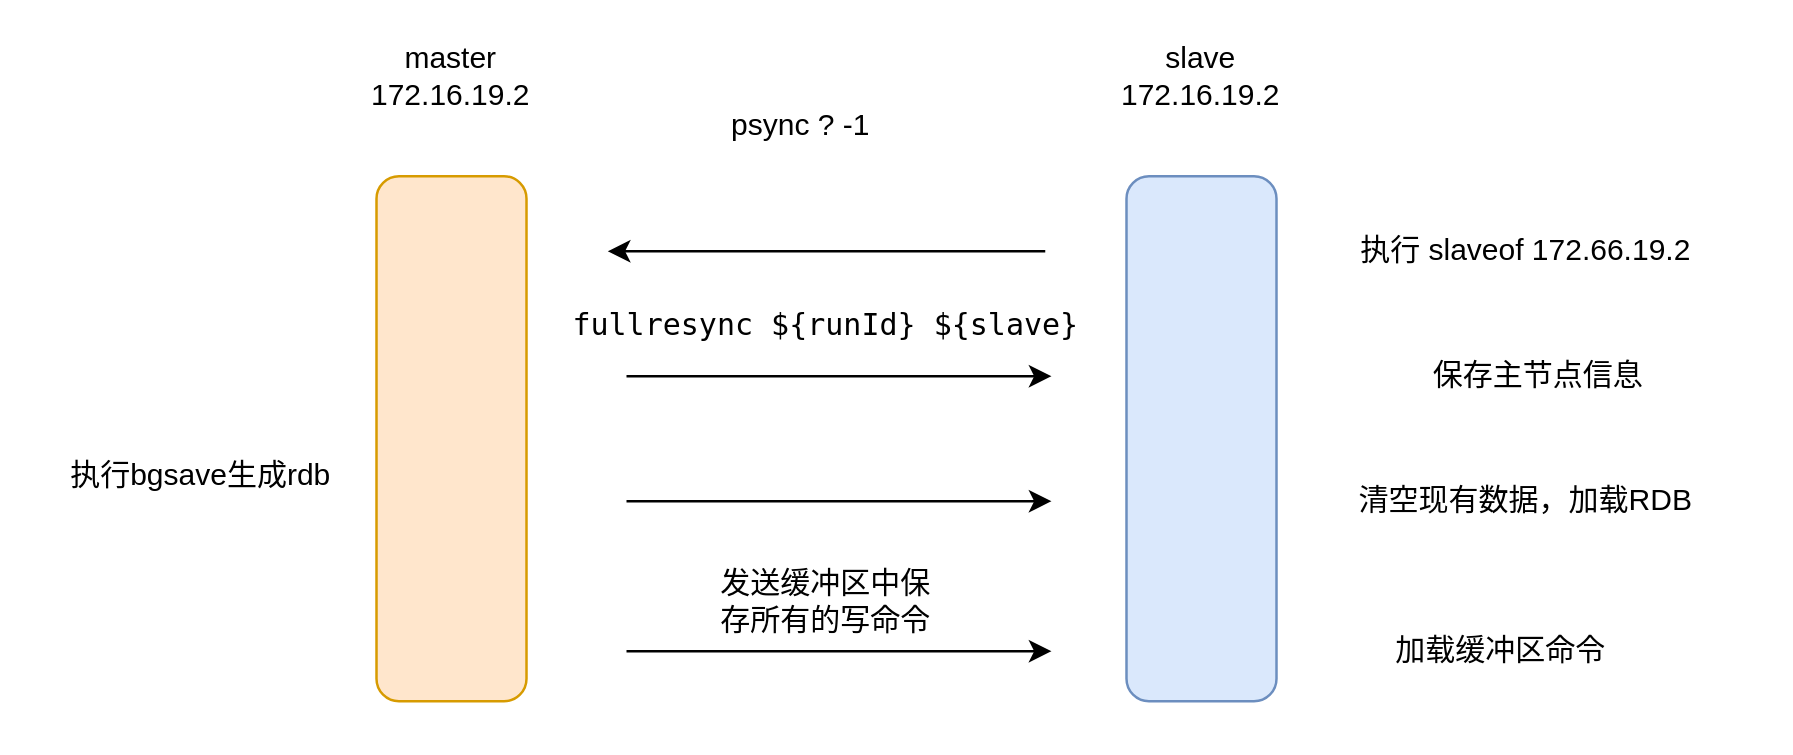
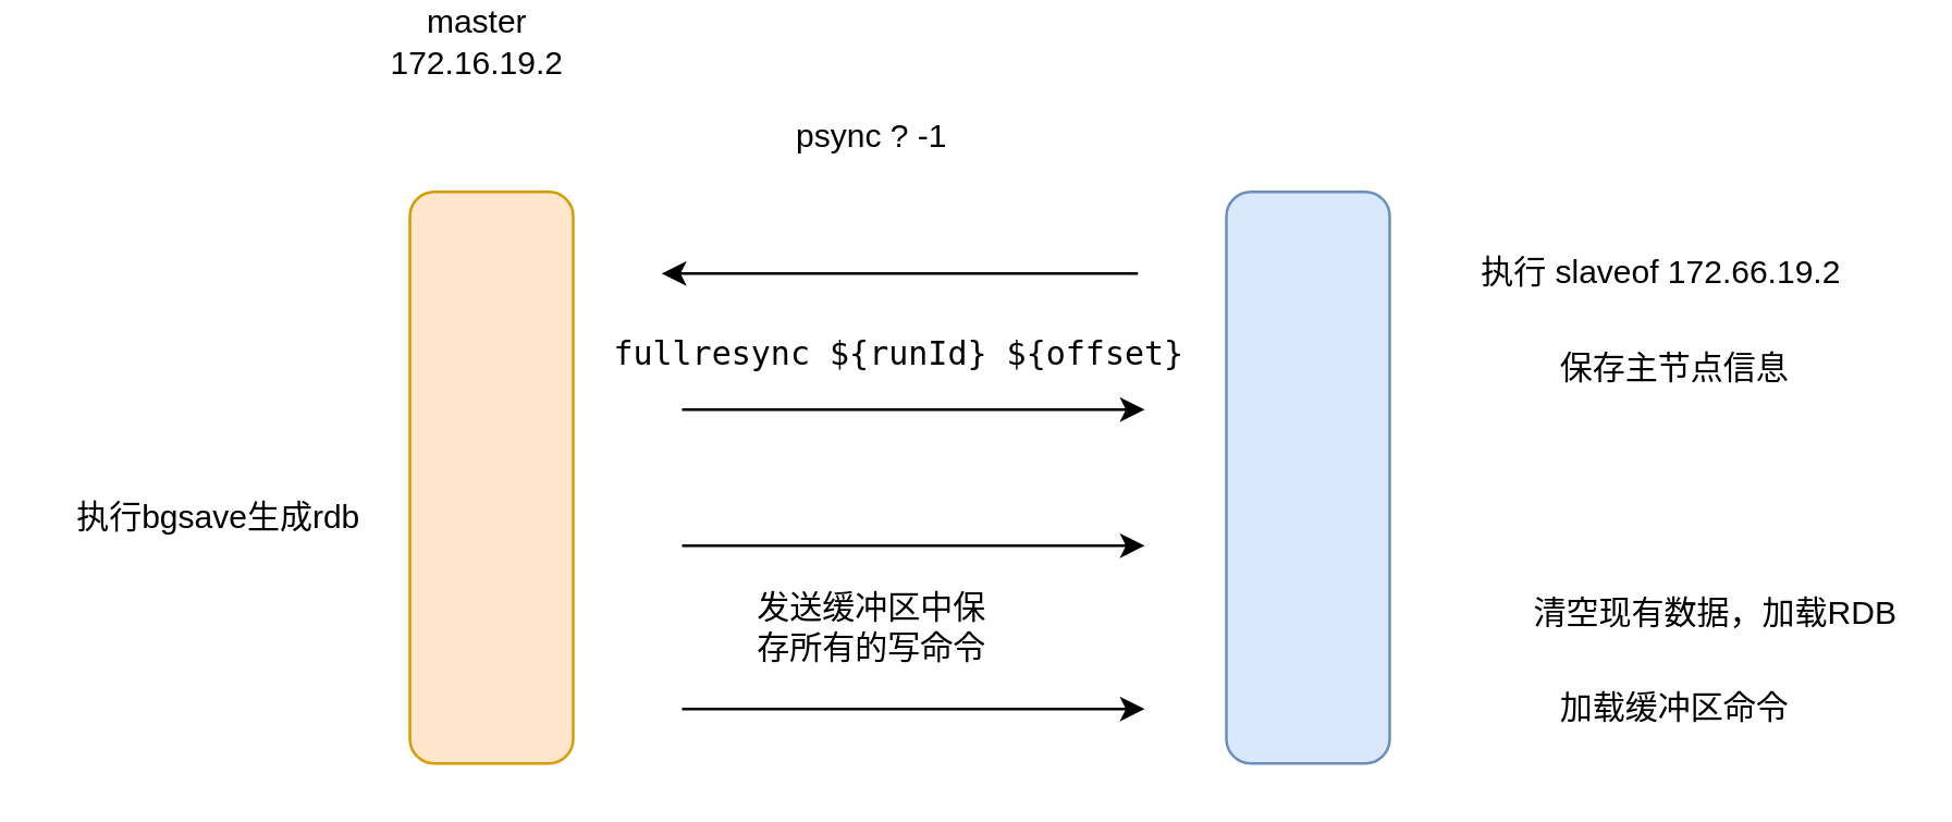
- <mxCell id="12" value="master&lt;br&gt;172.16.19.2" style="text;html=1;strokeColor=none;fillColor=none;align=center;verticalAlign=middle;whiteSpace=wrap;rounded=0;" vertex="1" parent="1"><mxGeometry x="160" y="20" width="40" height="20" as="geometry" /></mxCell>
+ <mxCell id="12" value="master&lt;br&gt;172.16.19.2" style="text;html=1;strokeColor=none;fillColor=none;align=center;verticalAlign=middle;whiteSpace=wrap;rounded=0;" vertex="1" parent="1"><mxGeometry x="155" y="5" width="40" height="20" as="geometry" /></mxCell>
- <mxCell id="13" value="slave&lt;br&gt;172.16.19.2" style="text;html=1;strokeColor=none;fillColor=none;align=center;verticalAlign=middle;whiteSpace=wrap;rounded=0;" vertex="1" parent="1"><mxGeometry x="460" y="20" width="40" height="20" as="geometry" /></mxCell>
- <mxCell id="8" value="&lt;pre&gt;fullresync ${runId} ${slave}&lt;/pre&gt;" style="text;html=1;strokeColor=none;fillColor=none;align=center;verticalAlign=middle;whiteSpace=wrap;rounded=0;" vertex="1" parent="1"><mxGeometry x="240" y="120" width="180" height="20" as="geometry" /></mxCell>
+ <mxCell id="8" value="&lt;pre&gt;fullresync ${runId} ${offset}&lt;/pre&gt;" style="text;html=1;strokeColor=none;fillColor=none;align=center;verticalAlign=middle;whiteSpace=wrap;rounded=0;" vertex="1" parent="1"><mxGeometry x="240" y="120" width="180" height="20" as="geometry" /></mxCell>
- <mxCell id="15" value="保存主节点信息" style="text;html=1;strokeColor=none;fillColor=none;align=center;verticalAlign=middle;whiteSpace=wrap;rounded=0;" vertex="1" parent="1"><mxGeometry x="560" y="140" width="110" height="20" as="geometry" /></mxCell>
+ <mxCell id="15" value="保存主节点信息" style="text;html=1;strokeColor=none;fillColor=none;align=center;verticalAlign=middle;whiteSpace=wrap;rounded=0;" vertex="1" parent="1"><mxGeometry x="560" y="125" width="110" height="20" as="geometry" /></mxCell>
- <mxCell id="16" value="清空现有数据，加载RDB" style="text;html=1;strokeColor=none;fillColor=none;align=center;verticalAlign=middle;whiteSpace=wrap;rounded=0;" vertex="1" parent="1"><mxGeometry x="530" y="190" width="160" height="20" as="geometry" /></mxCell>
+ <mxCell id="16" value="清空现有数据，加载RDB" style="text;html=1;strokeColor=none;fillColor=none;align=center;verticalAlign=middle;whiteSpace=wrap;rounded=0;" vertex="1" parent="1"><mxGeometry x="550" y="215" width="160" height="20" as="geometry" /></mxCell>
- <mxCell id="7" value="发送缓冲区中保存所有的写命令" style="text;html=1;strokeColor=none;fillColor=none;align=center;verticalAlign=middle;whiteSpace=wrap;rounded=0;" vertex="1" parent="1"><mxGeometry x="285" y="230" width="90" height="20" as="geometry" /></mxCell>
+ <mxCell id="7" value="发送缓冲区中保存所有的写命令" style="text;html=1;strokeColor=none;fillColor=none;align=center;verticalAlign=middle;whiteSpace=wrap;rounded=0;" vertex="1" parent="1"><mxGeometry x="275" y="220" width="90" height="20" as="geometry" /></mxCell>
- <mxCell id="17" value="加载缓冲区命令" style="text;html=1;strokeColor=none;fillColor=none;align=center;verticalAlign=middle;whiteSpace=wrap;rounded=0;" vertex="1" parent="1"><mxGeometry x="520" y="250" width="160" height="20" as="geometry" /></mxCell>
+ <mxCell id="17" value="加载缓冲区命令" style="text;html=1;strokeColor=none;fillColor=none;align=center;verticalAlign=middle;whiteSpace=wrap;rounded=0;" vertex="1" parent="1"><mxGeometry x="535" y="250" width="160" height="20" as="geometry" /></mxCell>
